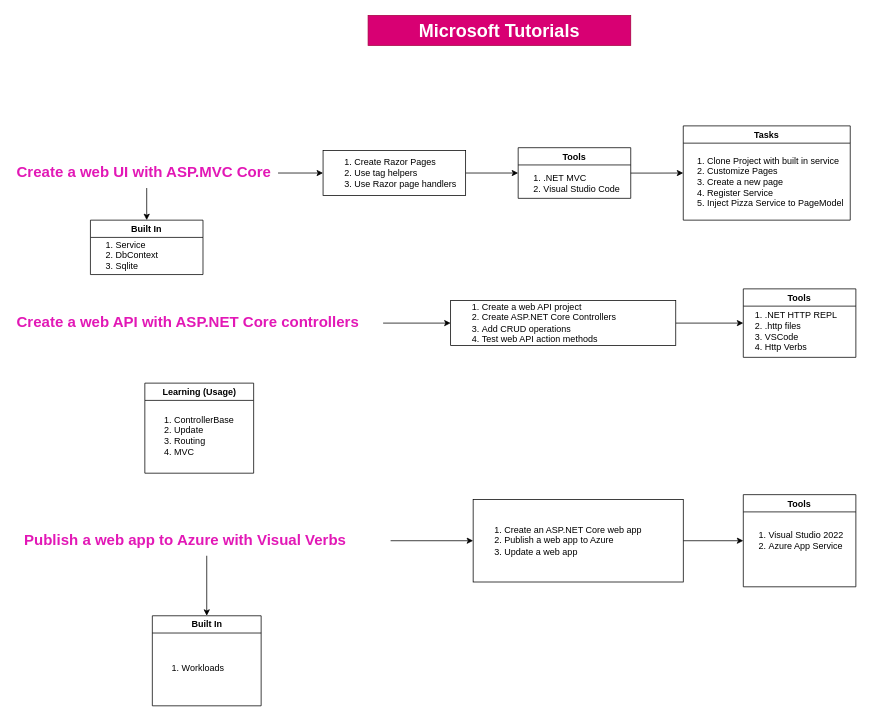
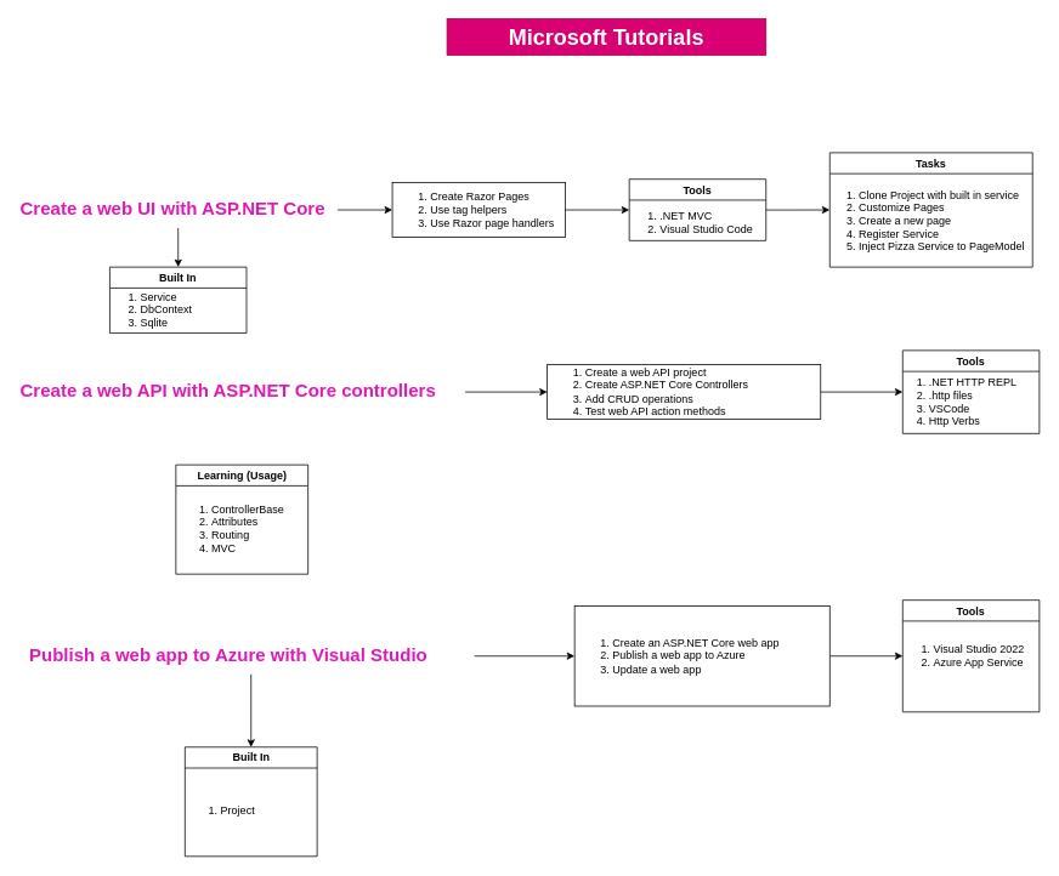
- <mxCell id="5" value="&lt;h1 style=&quot;margin-top: 0px; font-size: 20px;&quot;&gt;Create a web UI with ASP.MVC Core&lt;/h1&gt;" style="text;html=1;whiteSpace=wrap;overflow=hidden;rounded=0;fontSize=20;fontColor=#e218b6;" parent="1" vertex="1"><mxGeometry x="20" y="210" width="350" height="40" as="geometry" /></mxCell>
+ <mxCell id="5" value="&lt;h1 style=&quot;margin-top: 0px; font-size: 20px;&quot;&gt;Create a web UI with ASP.NET Core&lt;/h1&gt;" style="text;html=1;whiteSpace=wrap;overflow=hidden;rounded=0;fontSize=20;fontColor=#e218b6;" parent="1" vertex="1"><mxGeometry x="20" y="210" width="350" height="40" as="geometry" /></mxCell>
- <mxCell id="25" value="&lt;ol&gt;&lt;li&gt;ControllerBase&lt;/li&gt;&lt;li&gt;Update&lt;/li&gt;&lt;li&gt;Routing&lt;/li&gt;&lt;li&gt;MVC&lt;/li&gt;&lt;/ol&gt;" style="text;html=1;align=left;verticalAlign=middle;resizable=0;points=[];autosize=1;strokeColor=none;fillColor=none;" vertex="1" parent="24"><mxGeometry x="-2.5" y="20" width="140" height="100" as="geometry" /></mxCell>
+ <mxCell id="25" value="&lt;ol&gt;&lt;li&gt;ControllerBase&lt;/li&gt;&lt;li&gt;Attributes&lt;/li&gt;&lt;li&gt;Routing&lt;/li&gt;&lt;li&gt;MVC&lt;/li&gt;&lt;/ol&gt;" style="text;html=1;align=left;verticalAlign=middle;resizable=0;points=[];autosize=1;strokeColor=none;fillColor=none;" vertex="1" parent="24"><mxGeometry x="-2.5" y="20" width="140" height="100" as="geometry" /></mxCell>
- <mxCell id="19" value="&lt;h1 style=&quot;margin-top: 0px; font-size: 20px;&quot;&gt;Publish a web app to Azure with Visual Verbs&lt;/h1&gt;" style="text;html=1;whiteSpace=wrap;overflow=hidden;rounded=0;fontSize=20;fontColor=#e218b6;" parent="1" vertex="1"><mxGeometry x="30" y="700" width="490" height="40" as="geometry" /></mxCell>
+ <mxCell id="19" value="&lt;h1 style=&quot;margin-top: 0px; font-size: 20px;&quot;&gt;Publish a web app to Azure with Visual Studio&lt;/h1&gt;" style="text;html=1;whiteSpace=wrap;overflow=hidden;rounded=0;fontSize=20;fontColor=#e218b6;" parent="1" vertex="1"><mxGeometry x="30" y="700" width="490" height="40" as="geometry" /></mxCell>
- <mxCell id="31" value="&lt;ol&gt;&lt;li&gt;Workloads&lt;/li&gt;&lt;/ol&gt;" style="text;html=1;align=left;verticalAlign=middle;resizable=0;points=[];autosize=1;strokeColor=none;fillColor=none;" vertex="1" parent="30"><mxGeometry x="-2.5" y="45" width="120" height="50" as="geometry" /></mxCell>
+ <mxCell id="31" value="&lt;ol&gt;&lt;li&gt;Project&lt;/li&gt;&lt;/ol&gt;" style="text;html=1;align=left;verticalAlign=middle;resizable=0;points=[];autosize=1;strokeColor=none;fillColor=none;" vertex="1" parent="30"><mxGeometry x="-2.5" y="45" width="120" height="50" as="geometry" /></mxCell>
